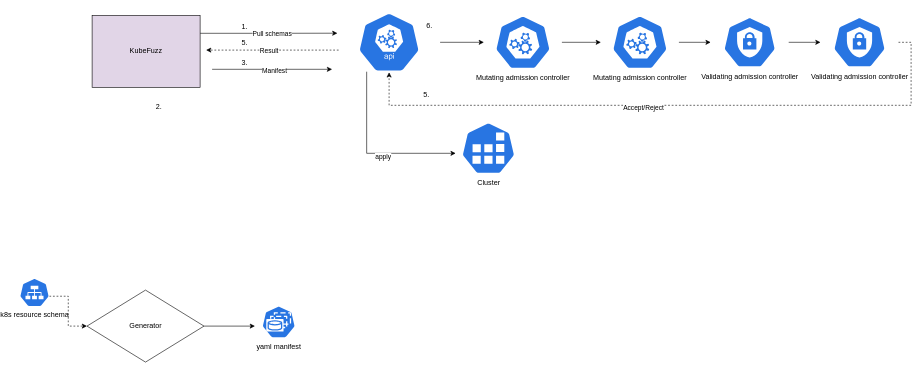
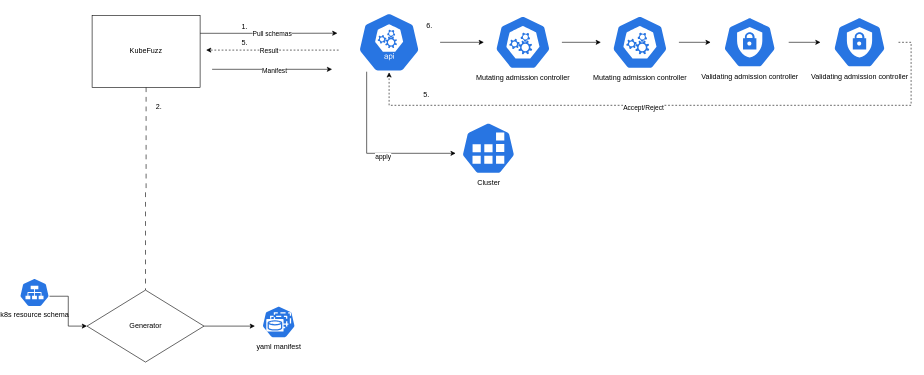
- <mxCell id="7" value="&lt;div&gt;KubeFuzz&lt;/div&gt;" style="rounded=0;whiteSpace=wrap;html=1;fillColor=#e1d5e7;" parent="1" vertex="1"><mxGeometry x="141" y="25" width="180" height="120" as="geometry" /></mxCell>
+ <mxCell id="7" value="&lt;div&gt;KubeFuzz&lt;/div&gt;" style="rounded=0;whiteSpace=wrap;html=1;" parent="1" vertex="1"><mxGeometry x="141" y="25" width="180" height="120" as="geometry" /></mxCell>
- <mxCell id="31" value="&lt;div&gt;3.&lt;/div&gt;" style="text;html=1;align=center;verticalAlign=middle;resizable=0;points=[];autosize=1;strokeColor=none;fillColor=none;" parent="1" vertex="1"><mxGeometry x="381" y="91" width="28" height="26" as="geometry" /></mxCell>
+ <mxCell id="4" style="edgeStyle=orthogonalEdgeStyle;rounded=0;orthogonalLoop=1;jettySize=auto;html=1;exitX=0.5;exitY=1;exitDx=0;exitDy=0;endArrow=none;endFill=0;dashed=1;dashPattern=8 8;" parent="1" source="7" target="25" edge="1"><mxGeometry relative="1" as="geometry" /></mxCell>
- <mxCell id="27" style="edgeStyle=orthogonalEdgeStyle;rounded=0;orthogonalLoop=1;jettySize=auto;html=1;exitX=0.995;exitY=0.63;exitDx=0;exitDy=0;exitPerimeter=0;dashed=1;" parent="1" source="28" target="25" edge="1"><mxGeometry relative="1" as="geometry" /></mxCell>
+ <mxCell id="27" style="edgeStyle=orthogonalEdgeStyle;rounded=0;orthogonalLoop=1;jettySize=auto;html=1;exitX=0.995;exitY=0.63;exitDx=0;exitDy=0;exitPerimeter=0;" parent="1" source="28" target="25" edge="1"><mxGeometry relative="1" as="geometry" /></mxCell>
